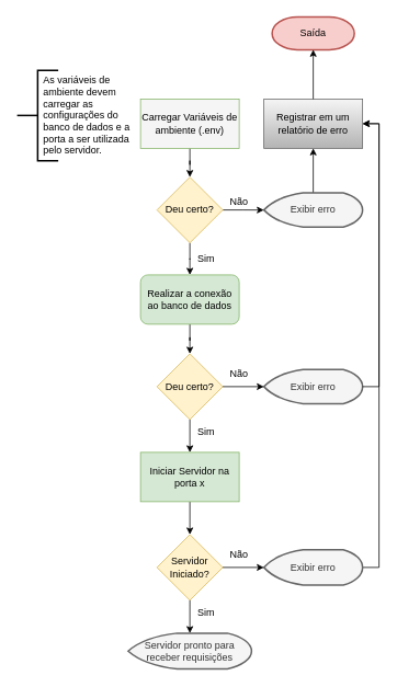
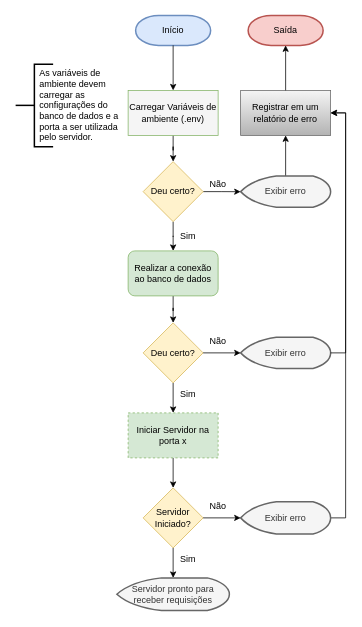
+ <mxCell id="2" value="Início" style="strokeWidth=2;html=1;shape=mxgraph.flowchart.terminator;whiteSpace=wrap;fillColor=#dae8fc;strokeColor=#6c8ebf;" vertex="1" parent="1"><mxGeometry x="180" y="20" width="100" height="40" as="geometry" /></mxCell>
+ <mxCell id="5" value="" style="endArrow=classic;html=1;rounded=0;exitX=0.5;exitY=1;exitDx=0;exitDy=0;exitPerimeter=0;entryX=0.5;entryY=0;entryDx=0;entryDy=0;" edge="1" parent="1" source="2" target="14"><mxGeometry width="50" height="50" relative="1" as="geometry"><mxPoint x="530" y="310" as="sourcePoint" /><mxPoint x="580" y="260" as="targetPoint" /></mxGeometry></mxCell>
- <mxCell id="4" value="Iniciar Servidor na&lt;div&gt;porta x&lt;/div&gt;" style="rounded=0;whiteSpace=wrap;html=1;fillColor=#d5e8d4;strokeColor=#82b366;" vertex="1" parent="1"><mxGeometry x="170" y="550" width="120" height="60" as="geometry" /></mxCell>
+ <mxCell id="4" value="Iniciar Servidor na&lt;div&gt;porta x&lt;/div&gt;" style="rounded=0;whiteSpace=wrap;html=1;fillColor=#d5e8d4;strokeColor=#82b366;dashed=1;" vertex="1" parent="1"><mxGeometry x="170" y="550" width="120" height="60" as="geometry" /></mxCell>
